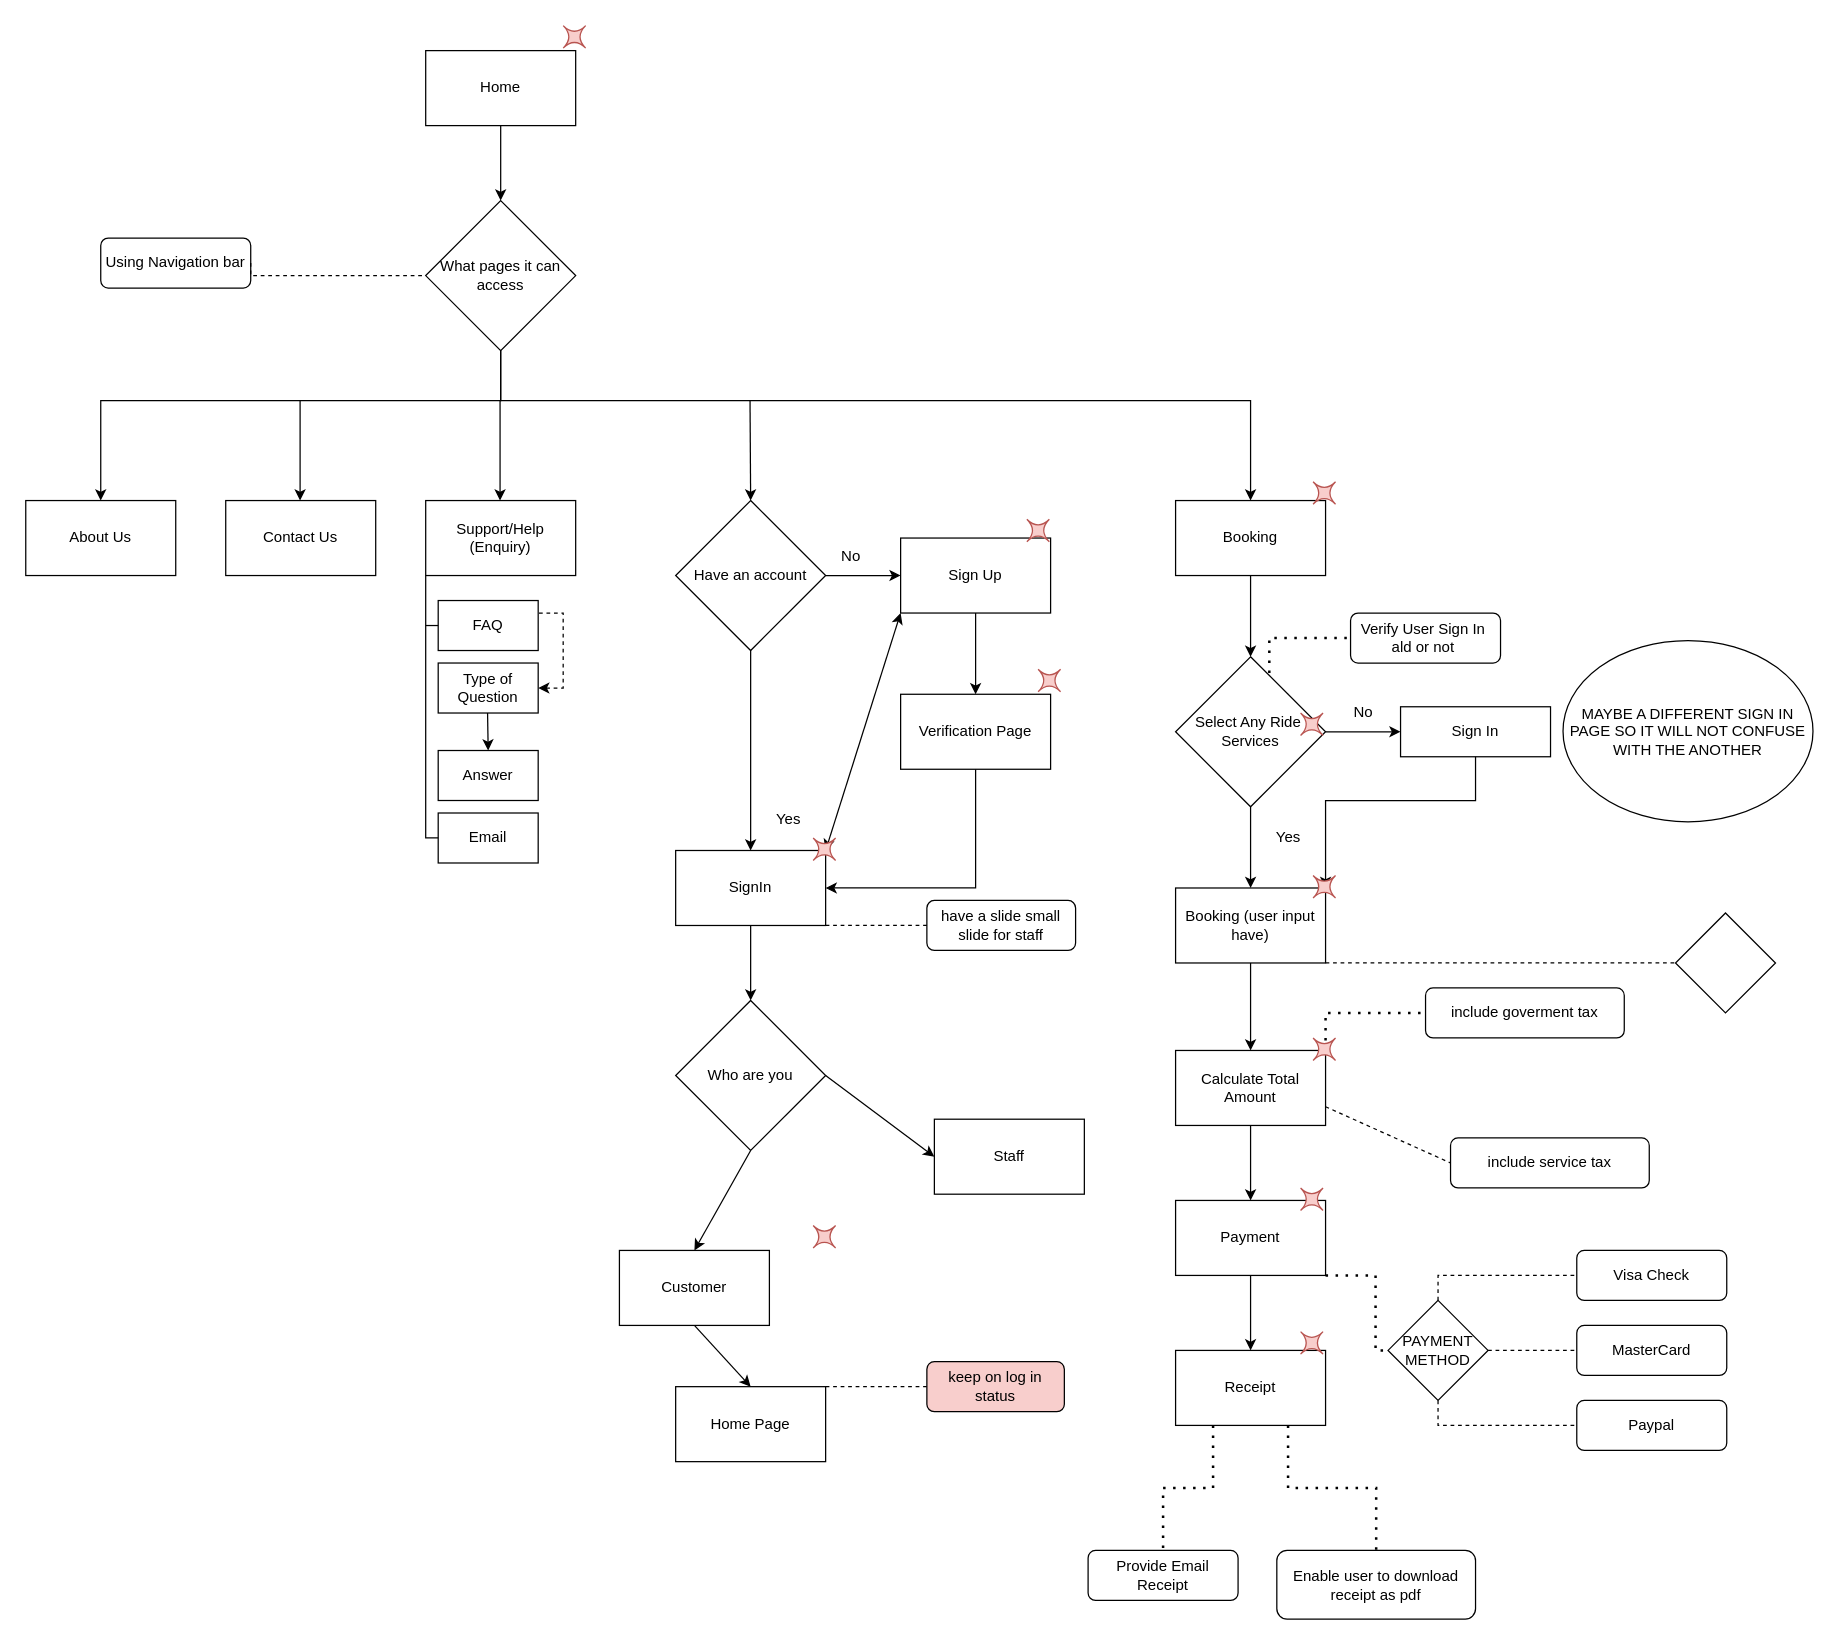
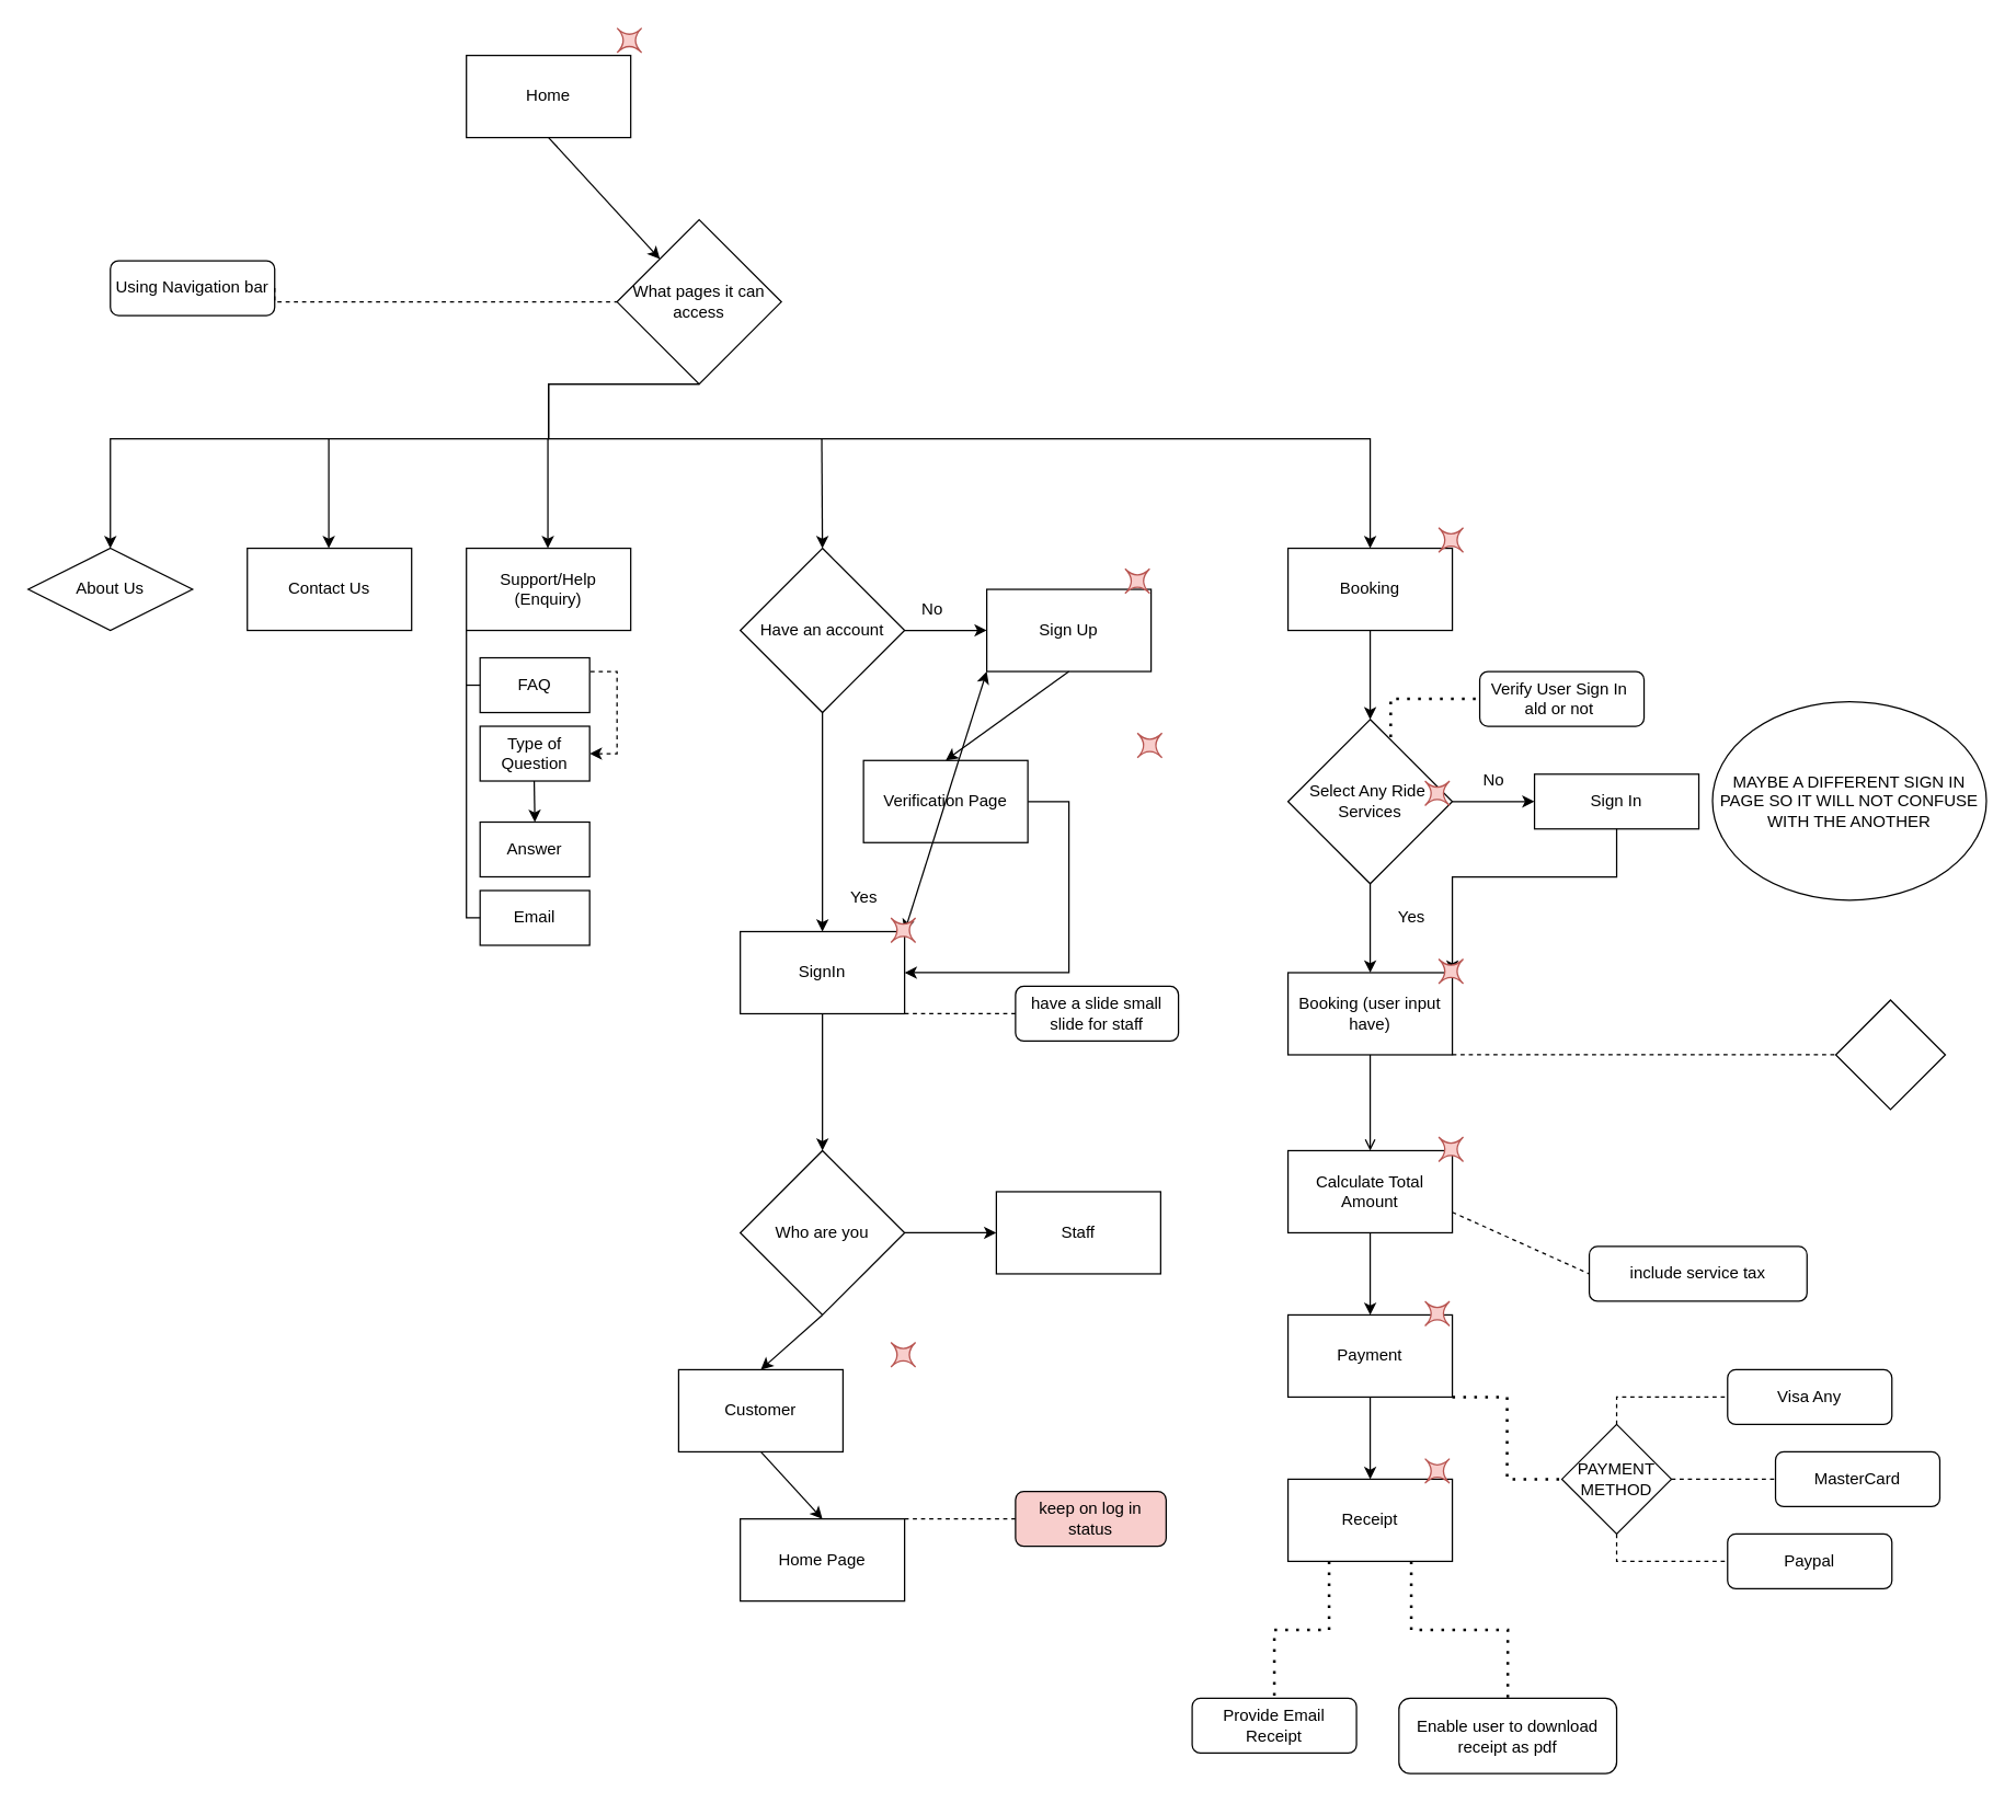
- <mxCell id="3" value="What pages it can access" style="rhombus;whiteSpace=wrap;html=1;" parent="1" vertex="1"><mxGeometry x="340" y="160" width="120" height="120" as="geometry" /></mxCell>
+ <mxCell id="3" value="What pages it can access" style="rhombus;whiteSpace=wrap;html=1;" parent="1" vertex="1"><mxGeometry x="450" y="160" width="120" height="120" as="geometry" /></mxCell>
- <mxCell id="10" value="About Us" style="rounded=0;whiteSpace=wrap;html=1;" parent="1" vertex="1"><mxGeometry y="400" width="120" height="60" as="geometry" x="20" /></mxCell>
+ <mxCell id="10" value="About Us" style="rhombus;whiteSpace=wrap;html=1;" parent="1" vertex="1"><mxGeometry y="400" width="120" height="60" as="geometry" x="20" /></mxCell>
- <mxCell id="45" value="Verification Page" style="rounded=0;whiteSpace=wrap;html=1;" parent="1" vertex="1"><mxGeometry x="720" y="555" width="120" height="60" as="geometry" /></mxCell>
+ <mxCell id="45" value="Verification Page" style="rounded=0;whiteSpace=wrap;html=1;" parent="1" vertex="1"><mxGeometry x="630" y="555" width="120" height="60" as="geometry" /></mxCell>
- <mxCell id="78" value="" style="endArrow=none;dashed=1;html=1;dashPattern=1 3;strokeWidth=2;rounded=0;exitX=1;exitY=0;exitDx=0;exitDy=0;entryX=0;entryY=0.5;entryDx=0;entryDy=0;edgeStyle=orthogonalEdgeStyle;" parent="1" source="36" target="77" edge="1"><mxGeometry width="50" height="50" relative="1" as="geometry"><mxPoint x="1169" y="380" as="sourcePoint" /><mxPoint x="1209" y="90" as="targetPoint" /></mxGeometry></mxCell>
- <mxCell id="77" value="include goverment tax" style="rounded=1;whiteSpace=wrap;html=1;" parent="1" vertex="1"><mxGeometry x="1140" y="790" width="159" height="40" as="geometry" /></mxCell>
- <mxCell id="37" value="" style="endArrow=classic;html=1;rounded=0;exitX=0.5;exitY=1;exitDx=0;exitDy=0;entryX=0.5;entryY=0;entryDx=0;entryDy=0;" parent="1" source="35" target="36" edge="1"><mxGeometry width="50" height="50" relative="1" as="geometry"><mxPoint x="1010" y="655" as="sourcePoint" /><mxPoint x="1010" y="720" as="targetPoint" /></mxGeometry></mxCell>
+ <mxCell id="37" value="" style="endArrow=open;html=1;rounded=0;exitX=0.5;exitY=1;exitDx=0;exitDy=0;entryX=0.5;entryY=0;entryDx=0;entryDy=0;" parent="1" source="35" target="36" edge="1"><mxGeometry width="50" height="50" relative="1" as="geometry"><mxPoint x="1010" y="655" as="sourcePoint" /><mxPoint x="1010" y="720" as="targetPoint" /></mxGeometry></mxCell>
- <mxCell id="52" value="Who are you" style="rhombus;whiteSpace=wrap;html=1;" parent="1" vertex="1"><mxGeometry x="540" y="800" width="120" height="120" as="geometry" /></mxCell>
+ <mxCell id="52" value="Who are you" style="rhombus;whiteSpace=wrap;html=1;" parent="1" vertex="1"><mxGeometry x="540" y="840" width="120" height="120" as="geometry" /></mxCell>
- <mxCell id="51" value="Staff" style="rounded=0;whiteSpace=wrap;html=1;" parent="1" vertex="1"><mxGeometry x="747" y="895" width="120" height="60" as="geometry" /></mxCell>
+ <mxCell id="51" value="Staff" style="rounded=0;whiteSpace=wrap;html=1;" parent="1" vertex="1"><mxGeometry x="727" y="870" width="120" height="60" as="geometry" /></mxCell>
- <mxCell id="71" value="Visa Check" style="rounded=1;whiteSpace=wrap;html=1;" parent="1" vertex="1"><mxGeometry x="1261" y="1000" width="120" height="40" as="geometry" /></mxCell>
+ <mxCell id="71" value="Visa Any" style="rounded=1;whiteSpace=wrap;html=1;" parent="1" vertex="1"><mxGeometry x="1261" y="1000" width="120" height="40" as="geometry" /></mxCell>
- <mxCell id="70" value="PAYMENT&lt;br&gt;METHOD" style="rhombus;whiteSpace=wrap;html=1;" parent="1" vertex="1"><mxGeometry x="1110" y="1040" width="80" height="80" as="geometry" /></mxCell>
+ <mxCell id="70" value="PAYMENT&lt;br&gt;METHOD" style="rhombus;whiteSpace=wrap;html=1;" parent="1" vertex="1"><mxGeometry x="1140" y="1040" width="80" height="80" as="geometry" /></mxCell>
- <mxCell id="73" value="MasterCard" style="rounded=1;whiteSpace=wrap;html=1;" parent="1" vertex="1"><mxGeometry x="1261" y="1060" width="120" height="40" as="geometry" /></mxCell>
+ <mxCell id="73" value="MasterCard" style="rounded=1;whiteSpace=wrap;html=1;" parent="1" vertex="1"><mxGeometry x="1296" y="1060" width="120" height="40" as="geometry" /></mxCell>
